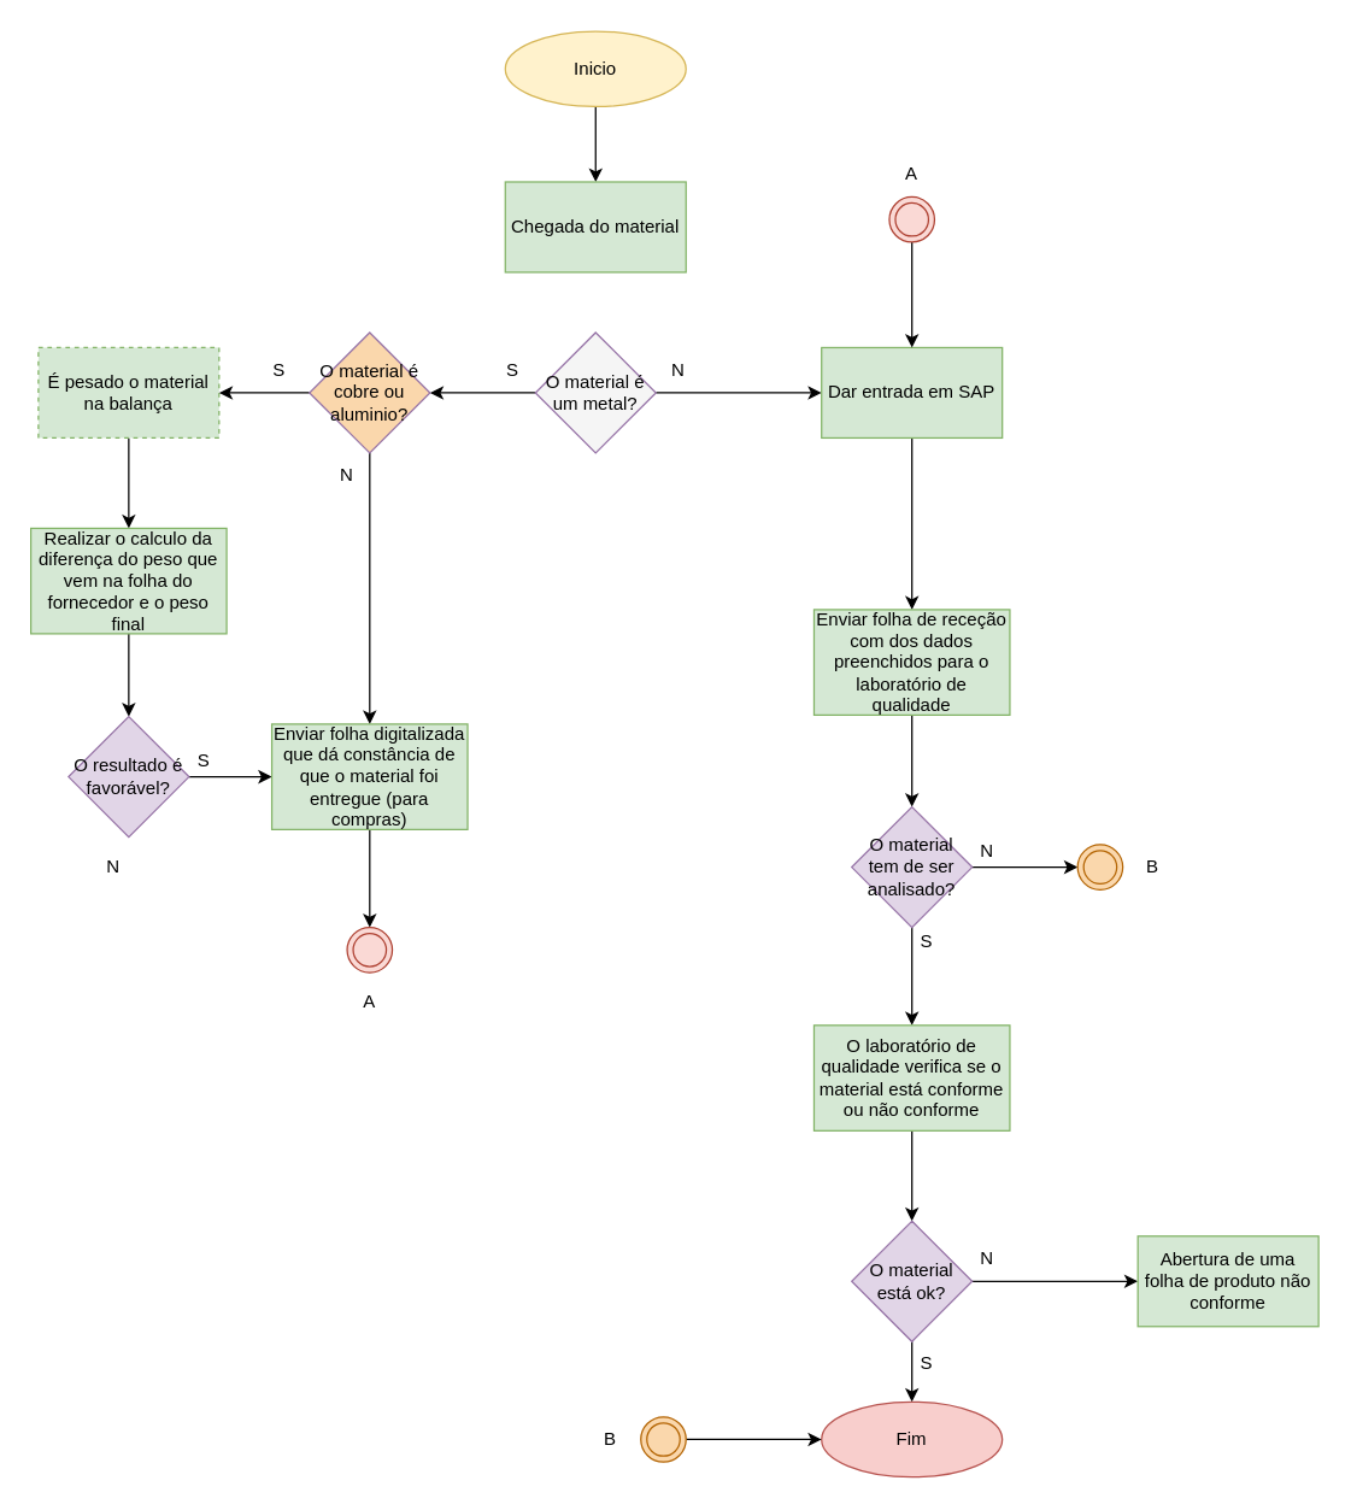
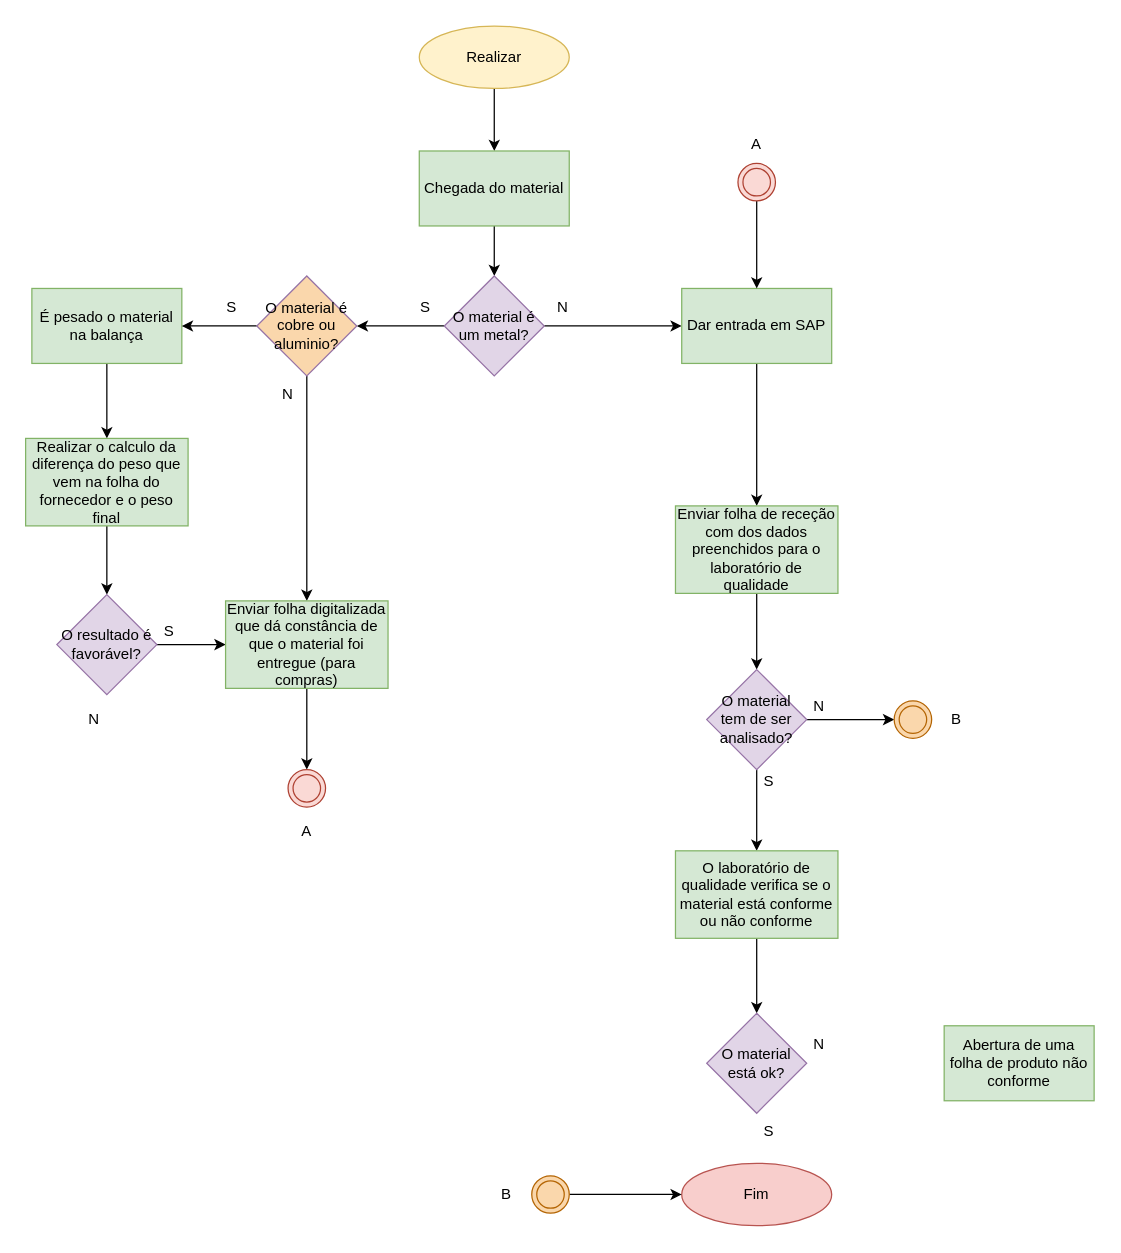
- <mxCell id="3" value="Inicio" style="ellipse;whiteSpace=wrap;html=1;fillColor=#fff2cc;strokeColor=#d6b656;" vertex="1" parent="1"><mxGeometry x="335" y="20" width="120" height="50" as="geometry" /></mxCell>
+ <mxCell id="3" value="Realizar" style="ellipse;whiteSpace=wrap;html=1;fillColor=#fff2cc;strokeColor=#d6b656;" vertex="1" parent="1"><mxGeometry x="335" y="20" width="120" height="50" as="geometry" /></mxCell>
+ <mxCell id="4" style="edgeStyle=orthogonalEdgeStyle;rounded=0;orthogonalLoop=1;jettySize=auto;html=1;exitX=0.5;exitY=1;exitDx=0;exitDy=0;" edge="1" parent="1" source="5" target="8"><mxGeometry relative="1" as="geometry" /></mxCell>
- <mxCell id="10" value="É pesado o material na balança" style="rounded=0;whiteSpace=wrap;html=1;fillColor=#d5e8d4;strokeColor=#82b366;dashed=1;" vertex="1" parent="1"><mxGeometry x="25" y="230" width="120" height="60" as="geometry" /></mxCell>
+ <mxCell id="10" value="É pesado o material na balança" style="rounded=0;whiteSpace=wrap;html=1;fillColor=#d5e8d4;strokeColor=#82b366;" vertex="1" parent="1"><mxGeometry x="25" y="230" width="120" height="60" as="geometry" /></mxCell>
- <mxCell id="8" value="O material é um metal?" style="rhombus;whiteSpace=wrap;html=1;fillColor=#f5f5f5;strokeColor=#9673a6;" vertex="1" parent="1"><mxGeometry x="355" y="220" width="80" height="80" as="geometry" /></mxCell>
+ <mxCell id="8" value="O material é um metal?" style="rhombus;whiteSpace=wrap;html=1;fillColor=#e1d5e7;strokeColor=#9673a6;" vertex="1" parent="1"><mxGeometry x="355" y="220" width="80" height="80" as="geometry" /></mxCell>
- <mxCell id="25" style="edgeStyle=orthogonalEdgeStyle;rounded=0;orthogonalLoop=1;jettySize=auto;html=1;exitX=1;exitY=0.5;exitDx=0;exitDy=0;entryX=0;entryY=0.5;entryDx=0;entryDy=0;" edge="1" parent="1" source="26" target="27"><mxGeometry relative="1" as="geometry" /></mxCell>
- <mxCell id="24" style="edgeStyle=orthogonalEdgeStyle;rounded=0;orthogonalLoop=1;jettySize=auto;html=1;exitX=0.5;exitY=1;exitDx=0;exitDy=0;entryX=0.5;entryY=0;entryDx=0;entryDy=0;" edge="1" parent="1" source="26" target="28"><mxGeometry relative="1" as="geometry" /></mxCell>
